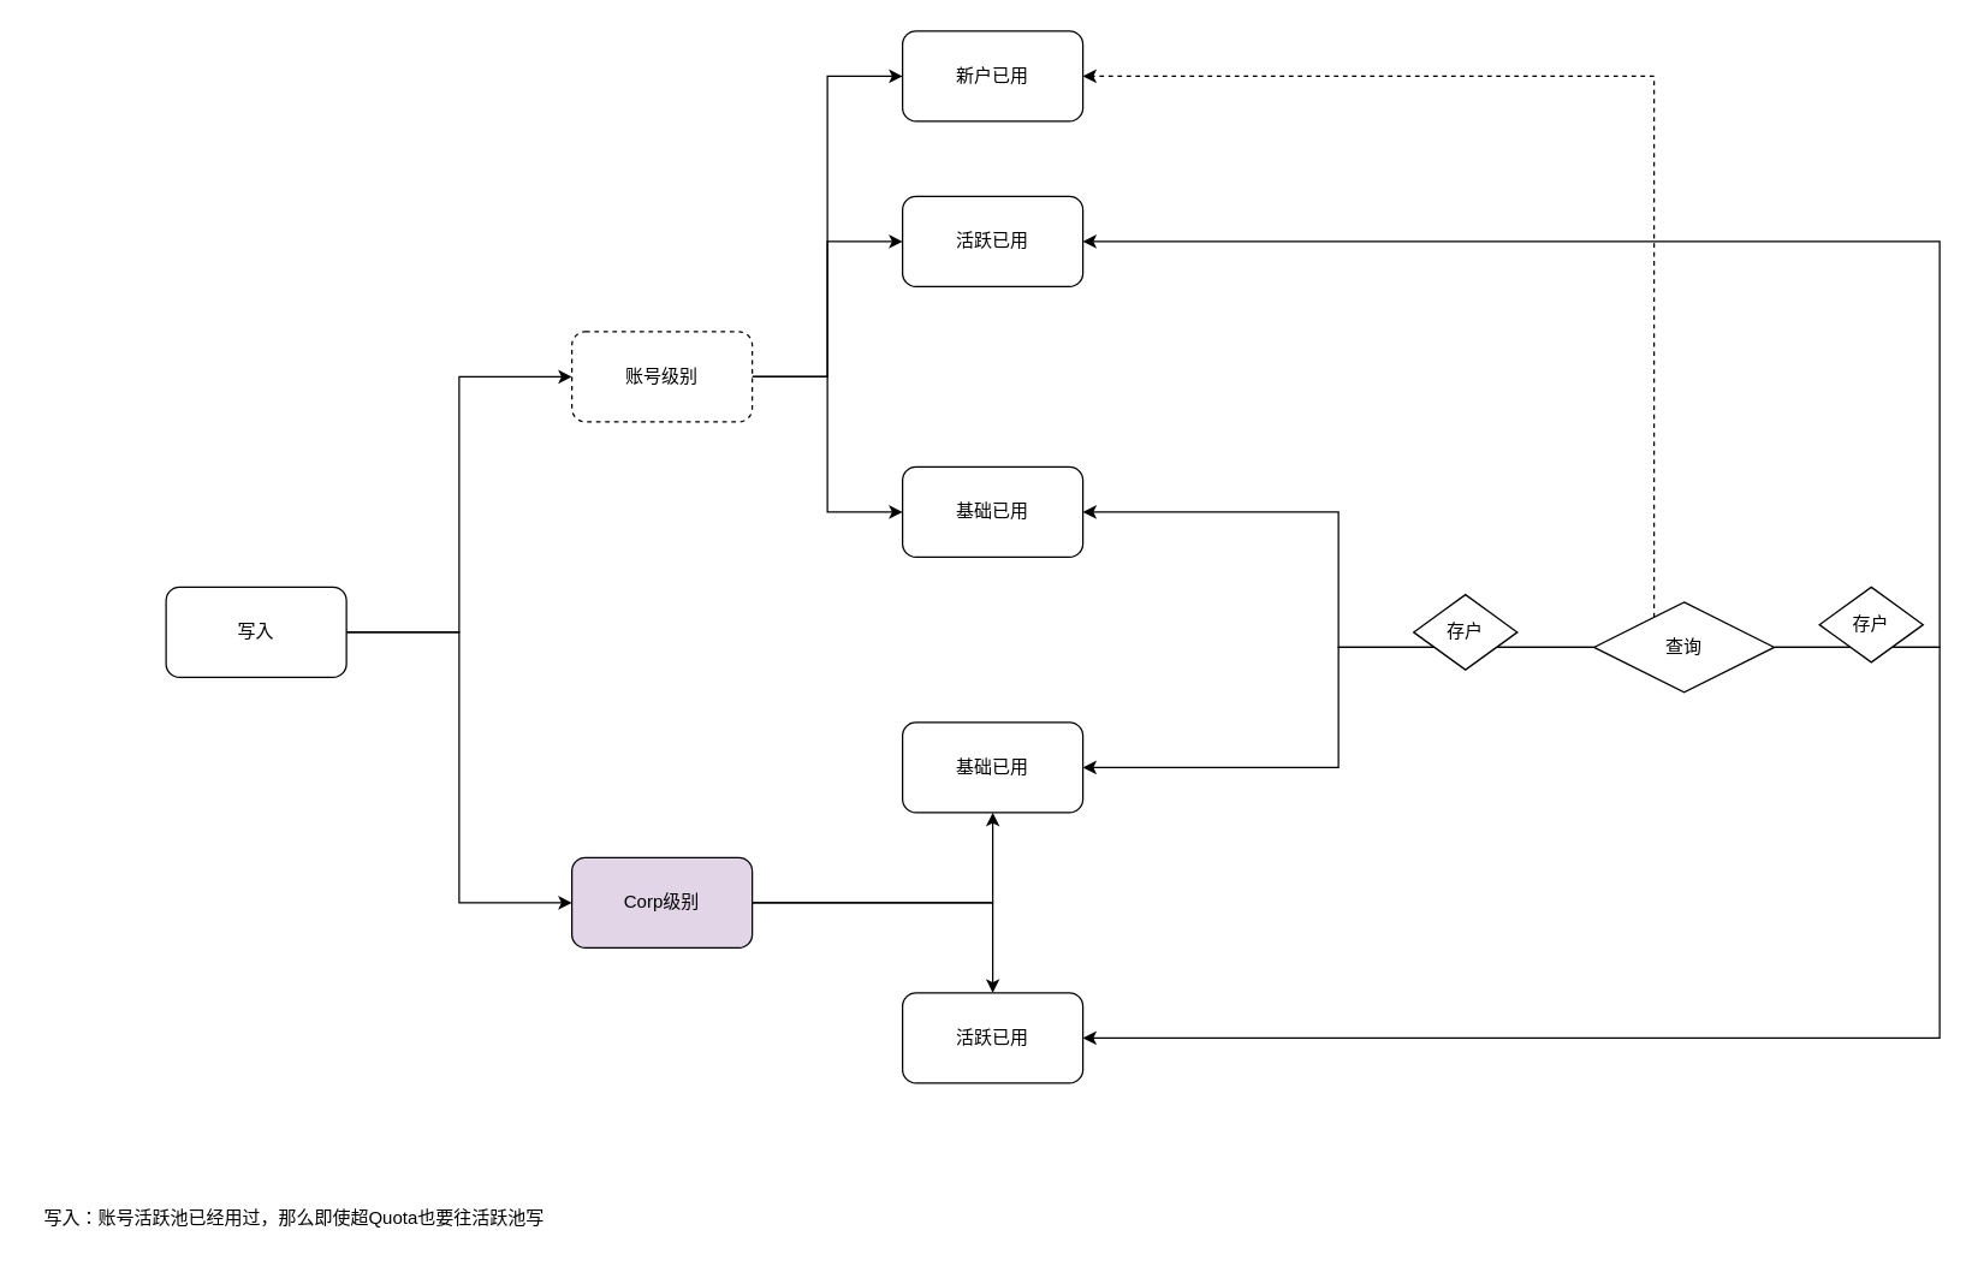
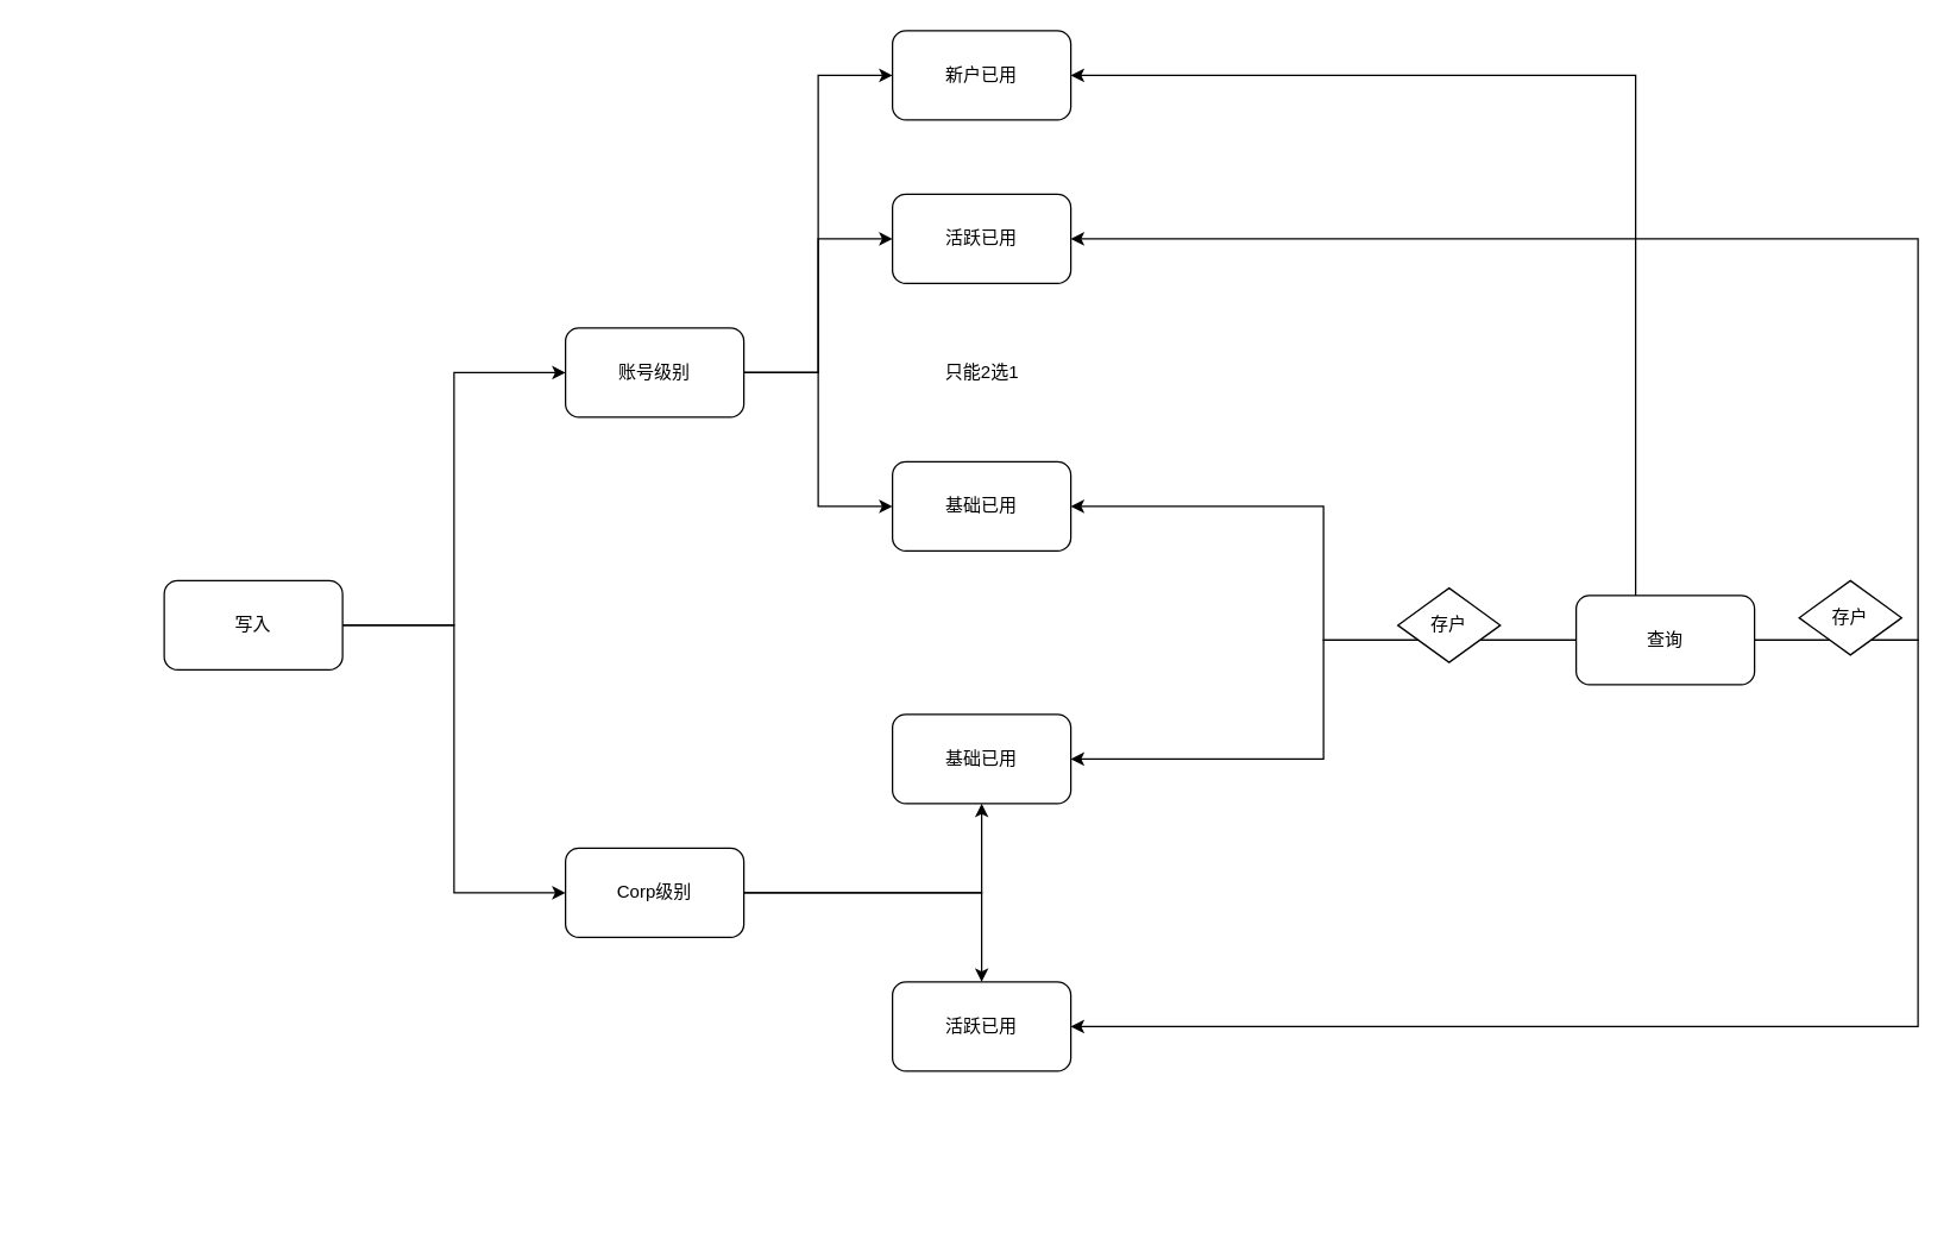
- <mxCell id="17" style="edgeStyle=orthogonalEdgeStyle;rounded=0;orthogonalLoop=1;jettySize=auto;html=1;entryX=1;entryY=0.5;entryDx=0;entryDy=0;dashed=1;" edge="1" parent="1" source="22" target="23"><mxGeometry relative="1" as="geometry"><Array as="points"><mxPoint x="1100" y="50" /></Array></mxGeometry></mxCell>
+ <mxCell id="17" style="edgeStyle=orthogonalEdgeStyle;rounded=0;orthogonalLoop=1;jettySize=auto;html=1;entryX=1;entryY=0.5;entryDx=0;entryDy=0;" edge="1" parent="1" source="22" target="23"><mxGeometry relative="1" as="geometry"><Array as="points"><mxPoint x="1100" y="50" /></Array></mxGeometry></mxCell>
- <mxCell id="5" value="账号级别" style="rounded=1;whiteSpace=wrap;html=1;dashed=1;" vertex="1" parent="1"><mxGeometry x="380" y="220" width="120" height="60" as="geometry" /></mxCell>
+ <mxCell id="5" value="账号级别" style="rounded=1;whiteSpace=wrap;html=1;" vertex="1" parent="1"><mxGeometry x="380" y="220" width="120" height="60" as="geometry" /></mxCell>
+ <mxCell id="16" value="只能2选1" style="text;html=1;align=center;verticalAlign=middle;resizable=0;points=[];autosize=1;strokeColor=none;" vertex="1" parent="1"><mxGeometry x="630" y="240" width="60" height="20" as="geometry" /></mxCell>
- <mxCell id="22" value="查询" style="rhombus;whiteSpace=wrap;html=1;" vertex="1" parent="1"><mxGeometry x="1060" y="400" width="120" height="60" as="geometry" /></mxCell>
+ <mxCell id="22" value="查询" style="rounded=1;whiteSpace=wrap;html=1;" vertex="1" parent="1"><mxGeometry x="1060" y="400" width="120" height="60" as="geometry" /></mxCell>
- <mxCell id="8" value="Corp级别" style="rounded=1;whiteSpace=wrap;html=1;fillColor=#e1d5e7;" vertex="1" parent="1"><mxGeometry x="380" y="570" width="120" height="60" as="geometry" /></mxCell>
+ <mxCell id="8" value="Corp级别" style="rounded=1;whiteSpace=wrap;html=1;" vertex="1" parent="1"><mxGeometry x="380" y="570" width="120" height="60" as="geometry" /></mxCell>
- <mxCell id="26" value="写入：账号活跃池已经用过，那么即使超Quota也要往活跃池写" style="text;html=1;align=center;verticalAlign=middle;resizable=0;points=[];autosize=1;strokeColor=none;" vertex="1" parent="1"><mxGeometry x="20" y="800" width="350" height="20" as="geometry" /></mxCell>
